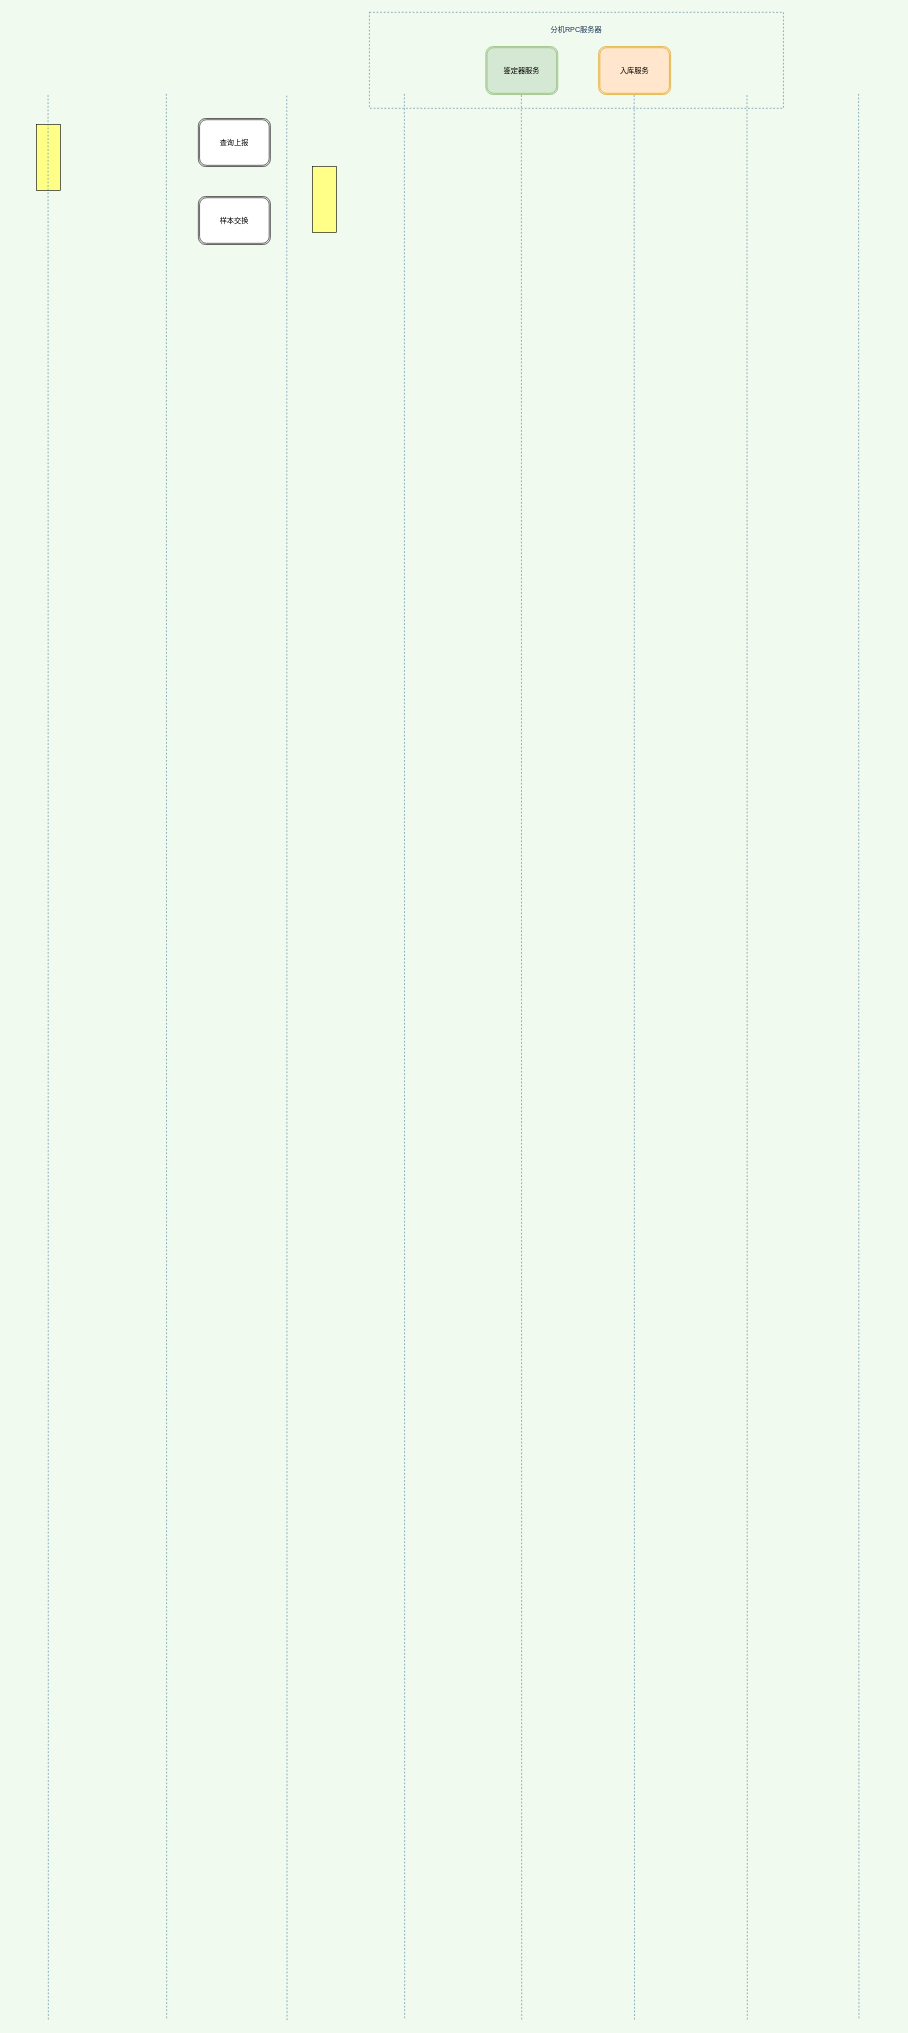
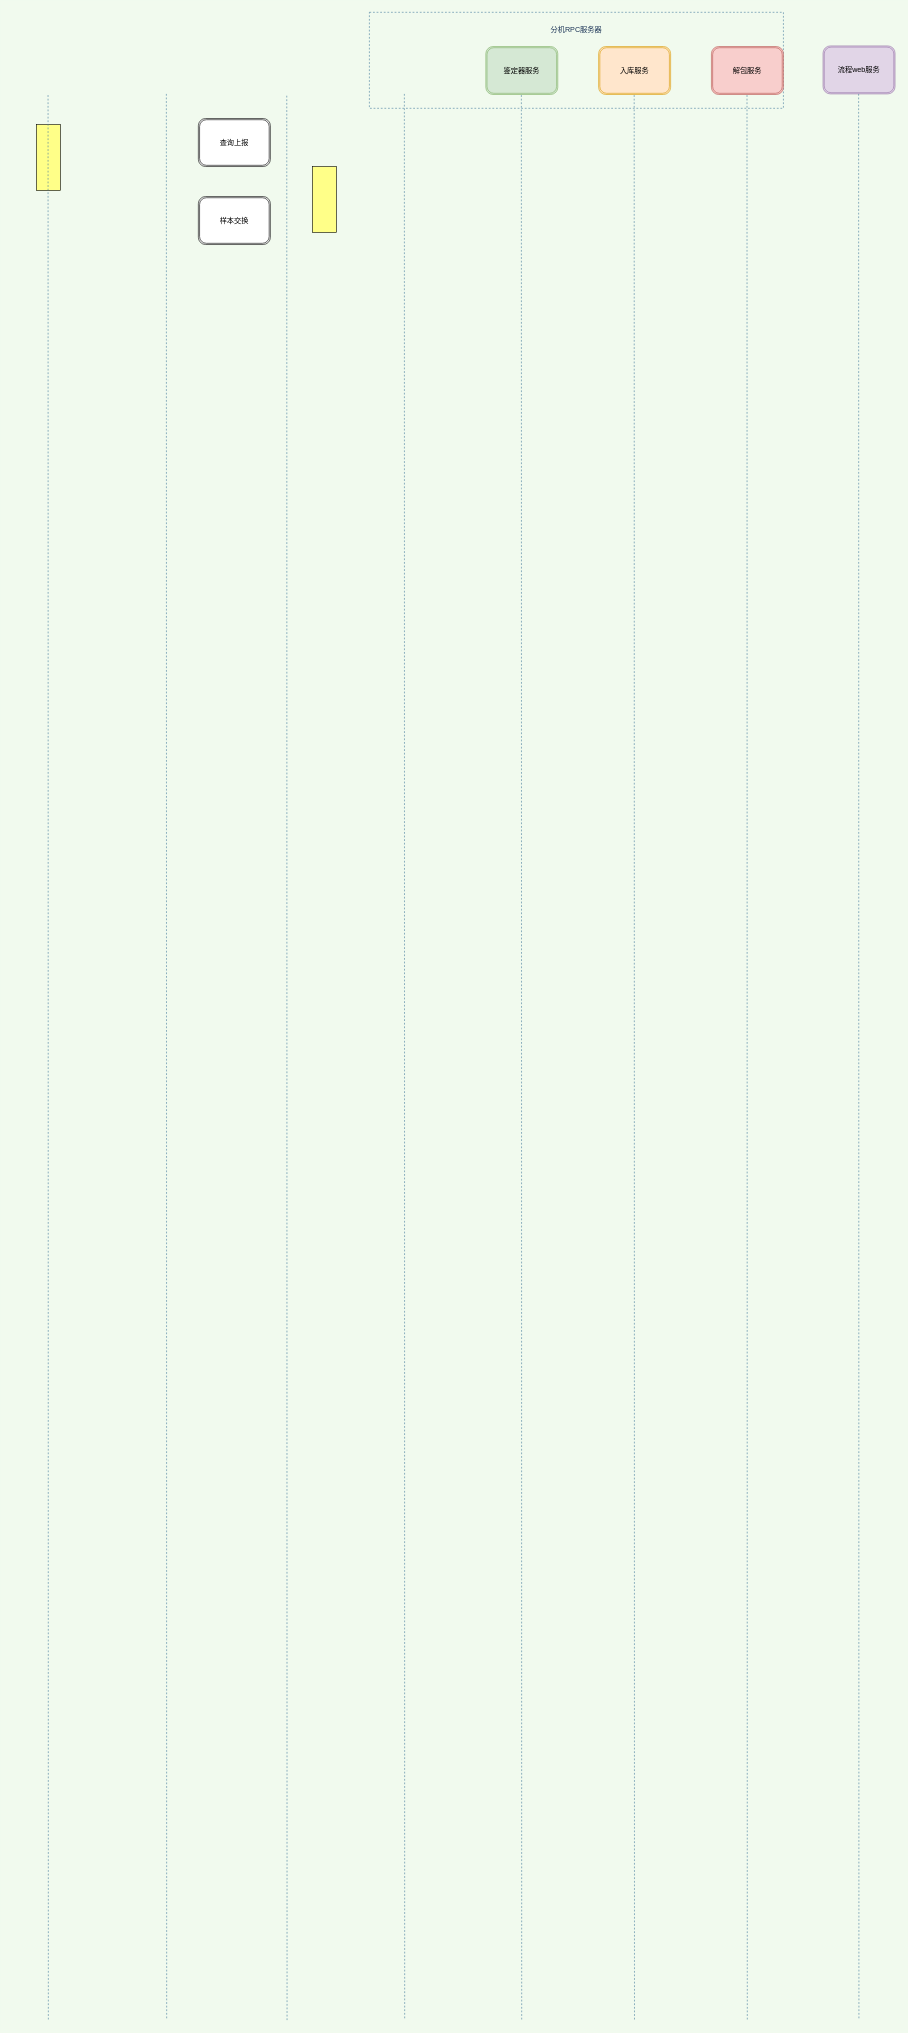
+ <mxCell id="25" value="&lt;font style=&quot;vertical-align: inherit&quot;&gt;&lt;font style=&quot;vertical-align: inherit&quot;&gt;&lt;font style=&quot;vertical-align: inherit&quot;&gt;&lt;font style=&quot;vertical-align: inherit&quot;&gt;&lt;font style=&quot;vertical-align: inherit&quot;&gt;&lt;font style=&quot;vertical-align: inherit&quot;&gt;流程web服务&lt;/font&gt;&lt;/font&gt;&lt;/font&gt;&lt;/font&gt;&lt;/font&gt;&lt;/font&gt;" style="shape=ext;double=1;rounded=1;whiteSpace=wrap;html=1;sketch=0;fillColor=#e1d5e7;strokeColor=#9673a6;" vertex="1" parent="24"><mxGeometry width="120" height="80" as="geometry" /></mxCell>
+ <mxCell id="22" value="&lt;font style=&quot;vertical-align: inherit&quot;&gt;&lt;font style=&quot;vertical-align: inherit&quot;&gt;&lt;font style=&quot;vertical-align: inherit&quot;&gt;&lt;font style=&quot;vertical-align: inherit&quot;&gt;解包服务&lt;/font&gt;&lt;/font&gt;&lt;/font&gt;&lt;/font&gt;" style="shape=ext;double=1;rounded=1;whiteSpace=wrap;html=1;sketch=0;fillColor=#f8cecc;strokeColor=#b85450;" vertex="1" parent="21"><mxGeometry width="120" height="80" as="geometry" /></mxCell>
